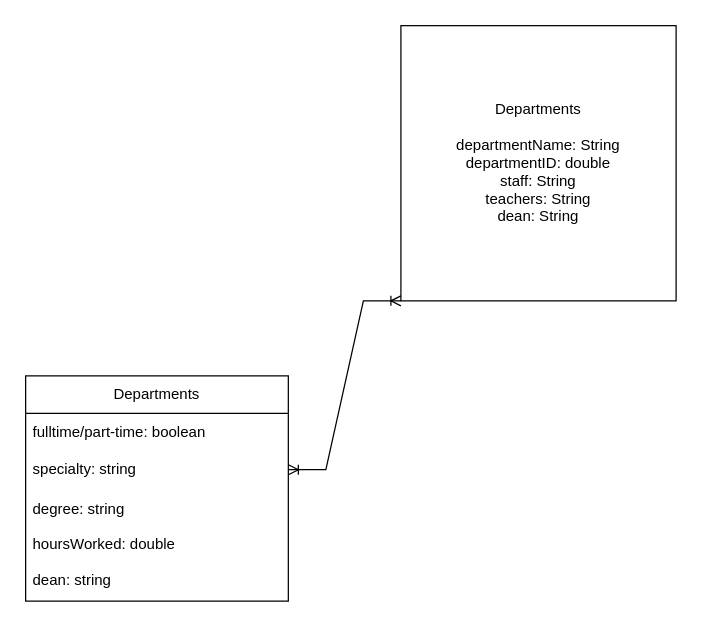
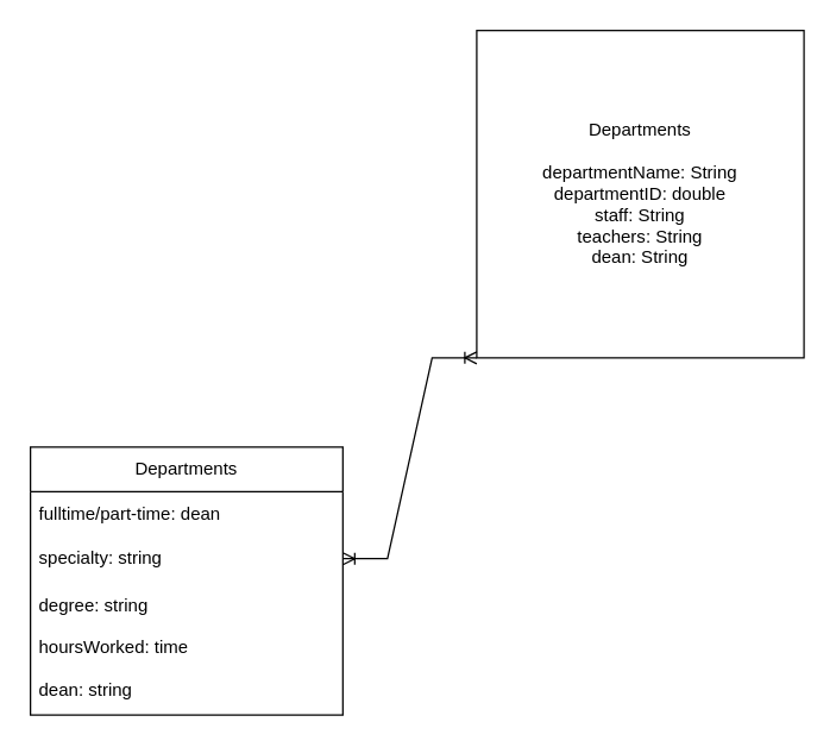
- <mxCell id="4" value="fulltime/part-time: boolean" style="text;strokeColor=none;fillColor=none;align=left;verticalAlign=middle;spacingLeft=4;spacingRight=4;overflow=hidden;points=[[0,0.5],[1,0.5]];portConstraint=eastwest;rotatable=0;whiteSpace=wrap;html=1;" vertex="1" parent="3"><mxGeometry y="30" width="210" height="30" as="geometry" /></mxCell>
+ <mxCell id="4" value="fulltime/part-time: dean" style="text;strokeColor=none;fillColor=none;align=left;verticalAlign=middle;spacingLeft=4;spacingRight=4;overflow=hidden;points=[[0,0.5],[1,0.5]];portConstraint=eastwest;rotatable=0;whiteSpace=wrap;html=1;" vertex="1" parent="3"><mxGeometry y="30" width="210" height="30" as="geometry" /></mxCell>
- <mxCell id="6" value="degree: string&lt;br&gt;&lt;br&gt;hoursWorked: double&lt;br&gt;&lt;br&gt;dean: string" style="text;strokeColor=none;fillColor=none;align=left;verticalAlign=middle;spacingLeft=4;spacingRight=4;overflow=hidden;points=[[0,0.5],[1,0.5]];portConstraint=eastwest;rotatable=0;whiteSpace=wrap;html=1;" vertex="1" parent="3"><mxGeometry y="90" width="210" height="90" as="geometry" /></mxCell>
+ <mxCell id="6" value="degree: string&lt;br&gt;&lt;br&gt;hoursWorked: time&lt;br&gt;&lt;br&gt;dean: string" style="text;strokeColor=none;fillColor=none;align=left;verticalAlign=middle;spacingLeft=4;spacingRight=4;overflow=hidden;points=[[0,0.5],[1,0.5]];portConstraint=eastwest;rotatable=0;whiteSpace=wrap;html=1;" vertex="1" parent="3"><mxGeometry y="90" width="210" height="90" as="geometry" /></mxCell>
